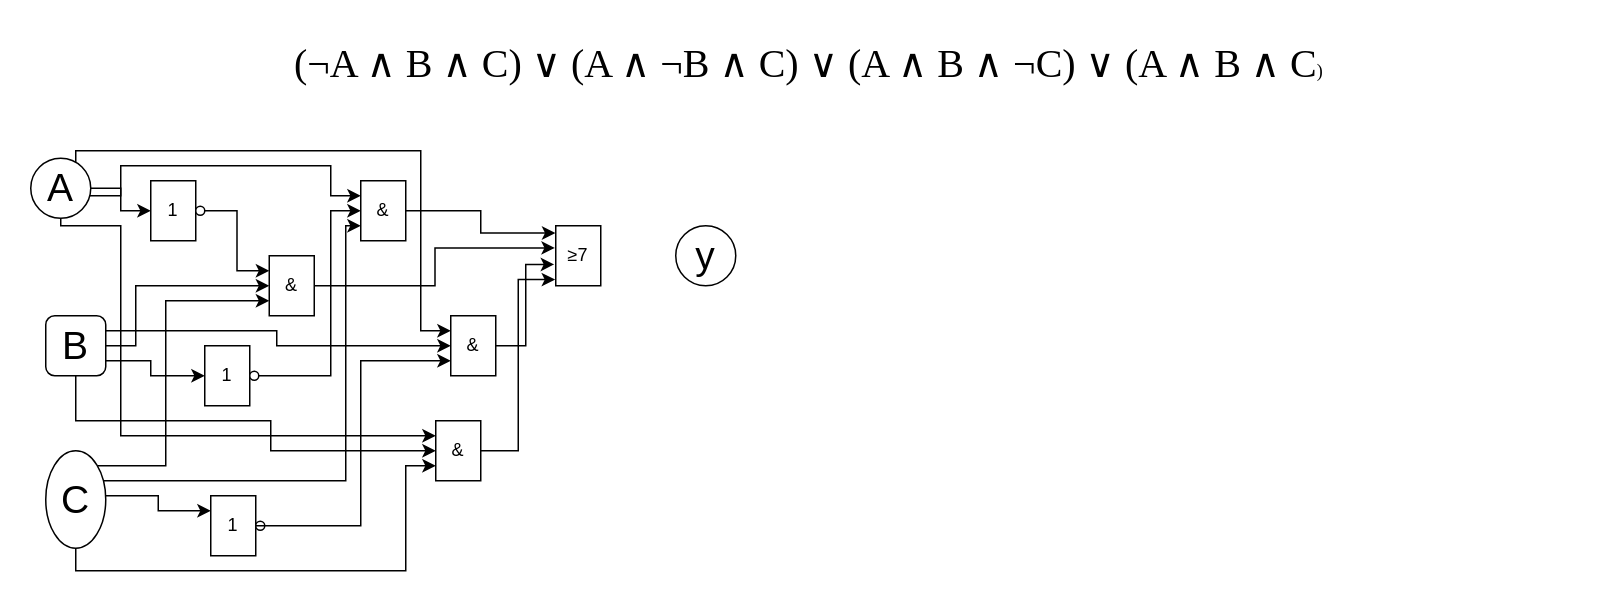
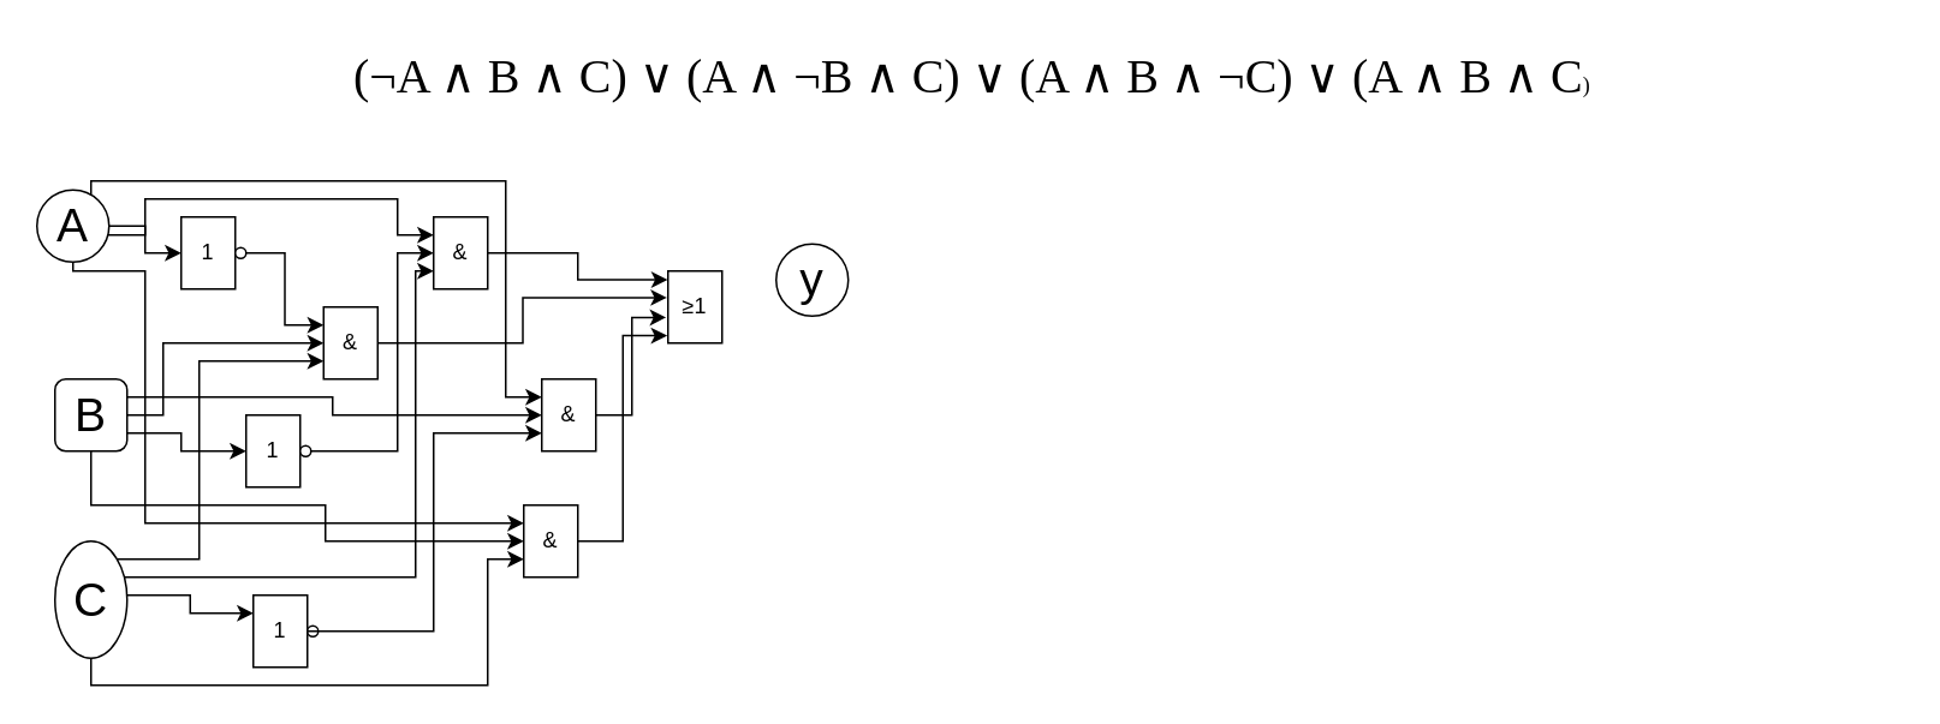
- <mxCell id="37" value="&lt;font face=&quot;Helvetica&quot;&gt;&lt;font&gt;&lt;span style=&quot;color: black; font-weight: normal;&quot;&gt;≥7&lt;/span&gt;&lt;/font&gt;&lt;/font&gt;" style="rounded=0;whiteSpace=wrap;html=1;" vertex="1" parent="1"><mxGeometry x="370" y="150" width="30" height="40" as="geometry" /></mxCell>
+ <mxCell id="37" value="&lt;font face=&quot;Helvetica&quot;&gt;&lt;font&gt;&lt;span style=&quot;color: black; font-weight: normal;&quot;&gt;≥1&lt;/span&gt;&lt;/font&gt;&lt;/font&gt;" style="rounded=0;whiteSpace=wrap;html=1;" vertex="1" parent="1"><mxGeometry x="370" y="150" width="30" height="40" as="geometry" /></mxCell>
- <mxCell id="39" value="y" style="ellipse;whiteSpace=wrap;html=1;aspect=fixed;fontSize=26;" vertex="1" parent="1"><mxGeometry x="450" y="150" width="40" height="40" as="geometry" /></mxCell>
+ <mxCell id="39" value="y" style="ellipse;whiteSpace=wrap;html=1;aspect=fixed;fontSize=26;" vertex="1" parent="1"><mxGeometry x="430" y="135" width="40" height="40" as="geometry" /></mxCell>
